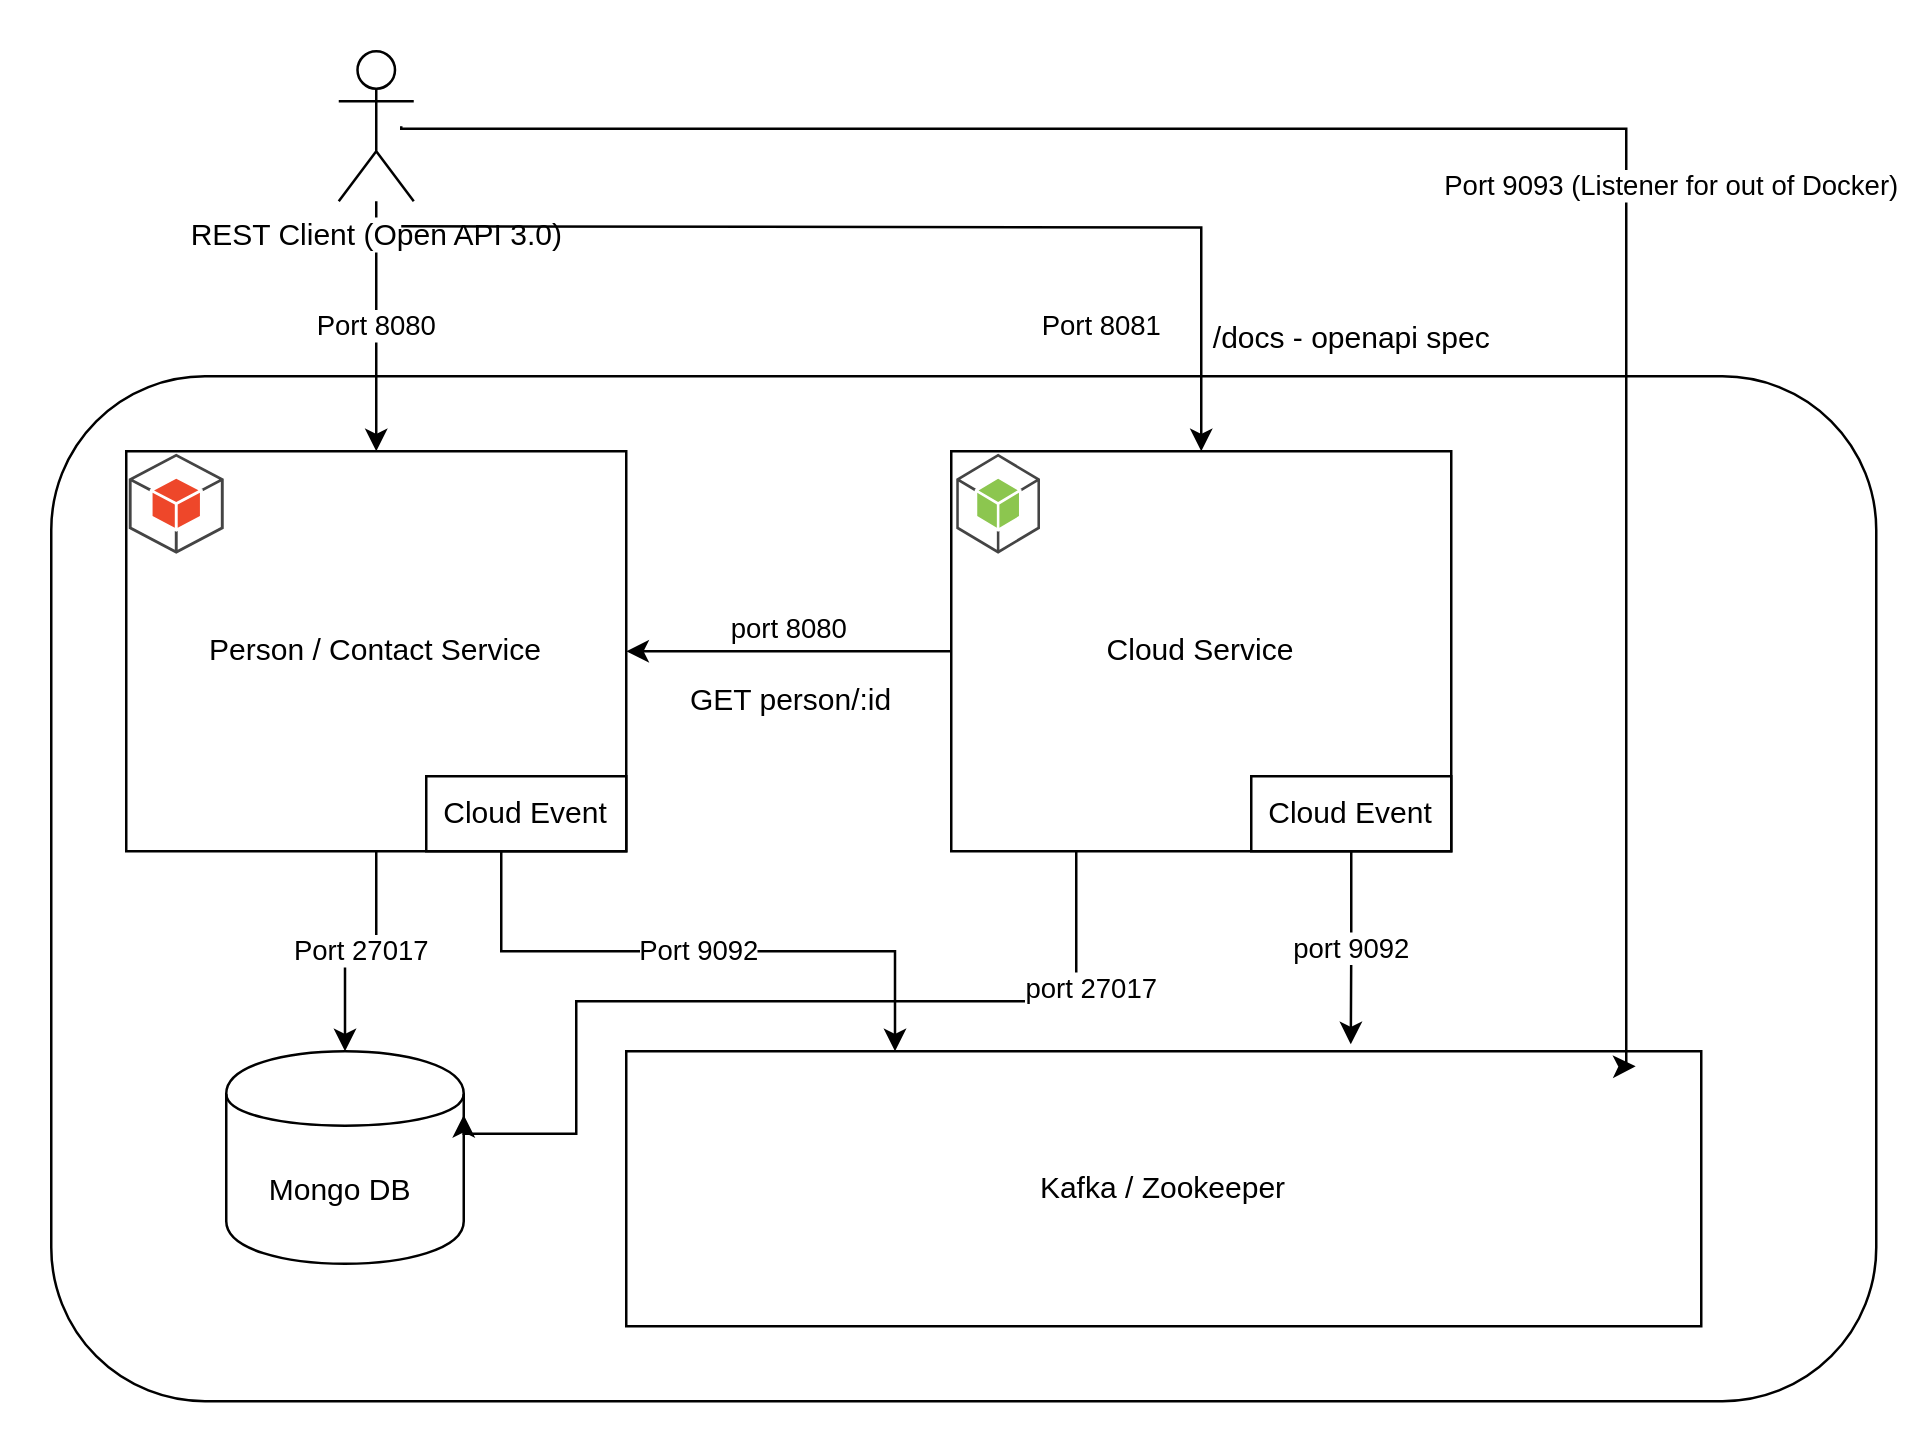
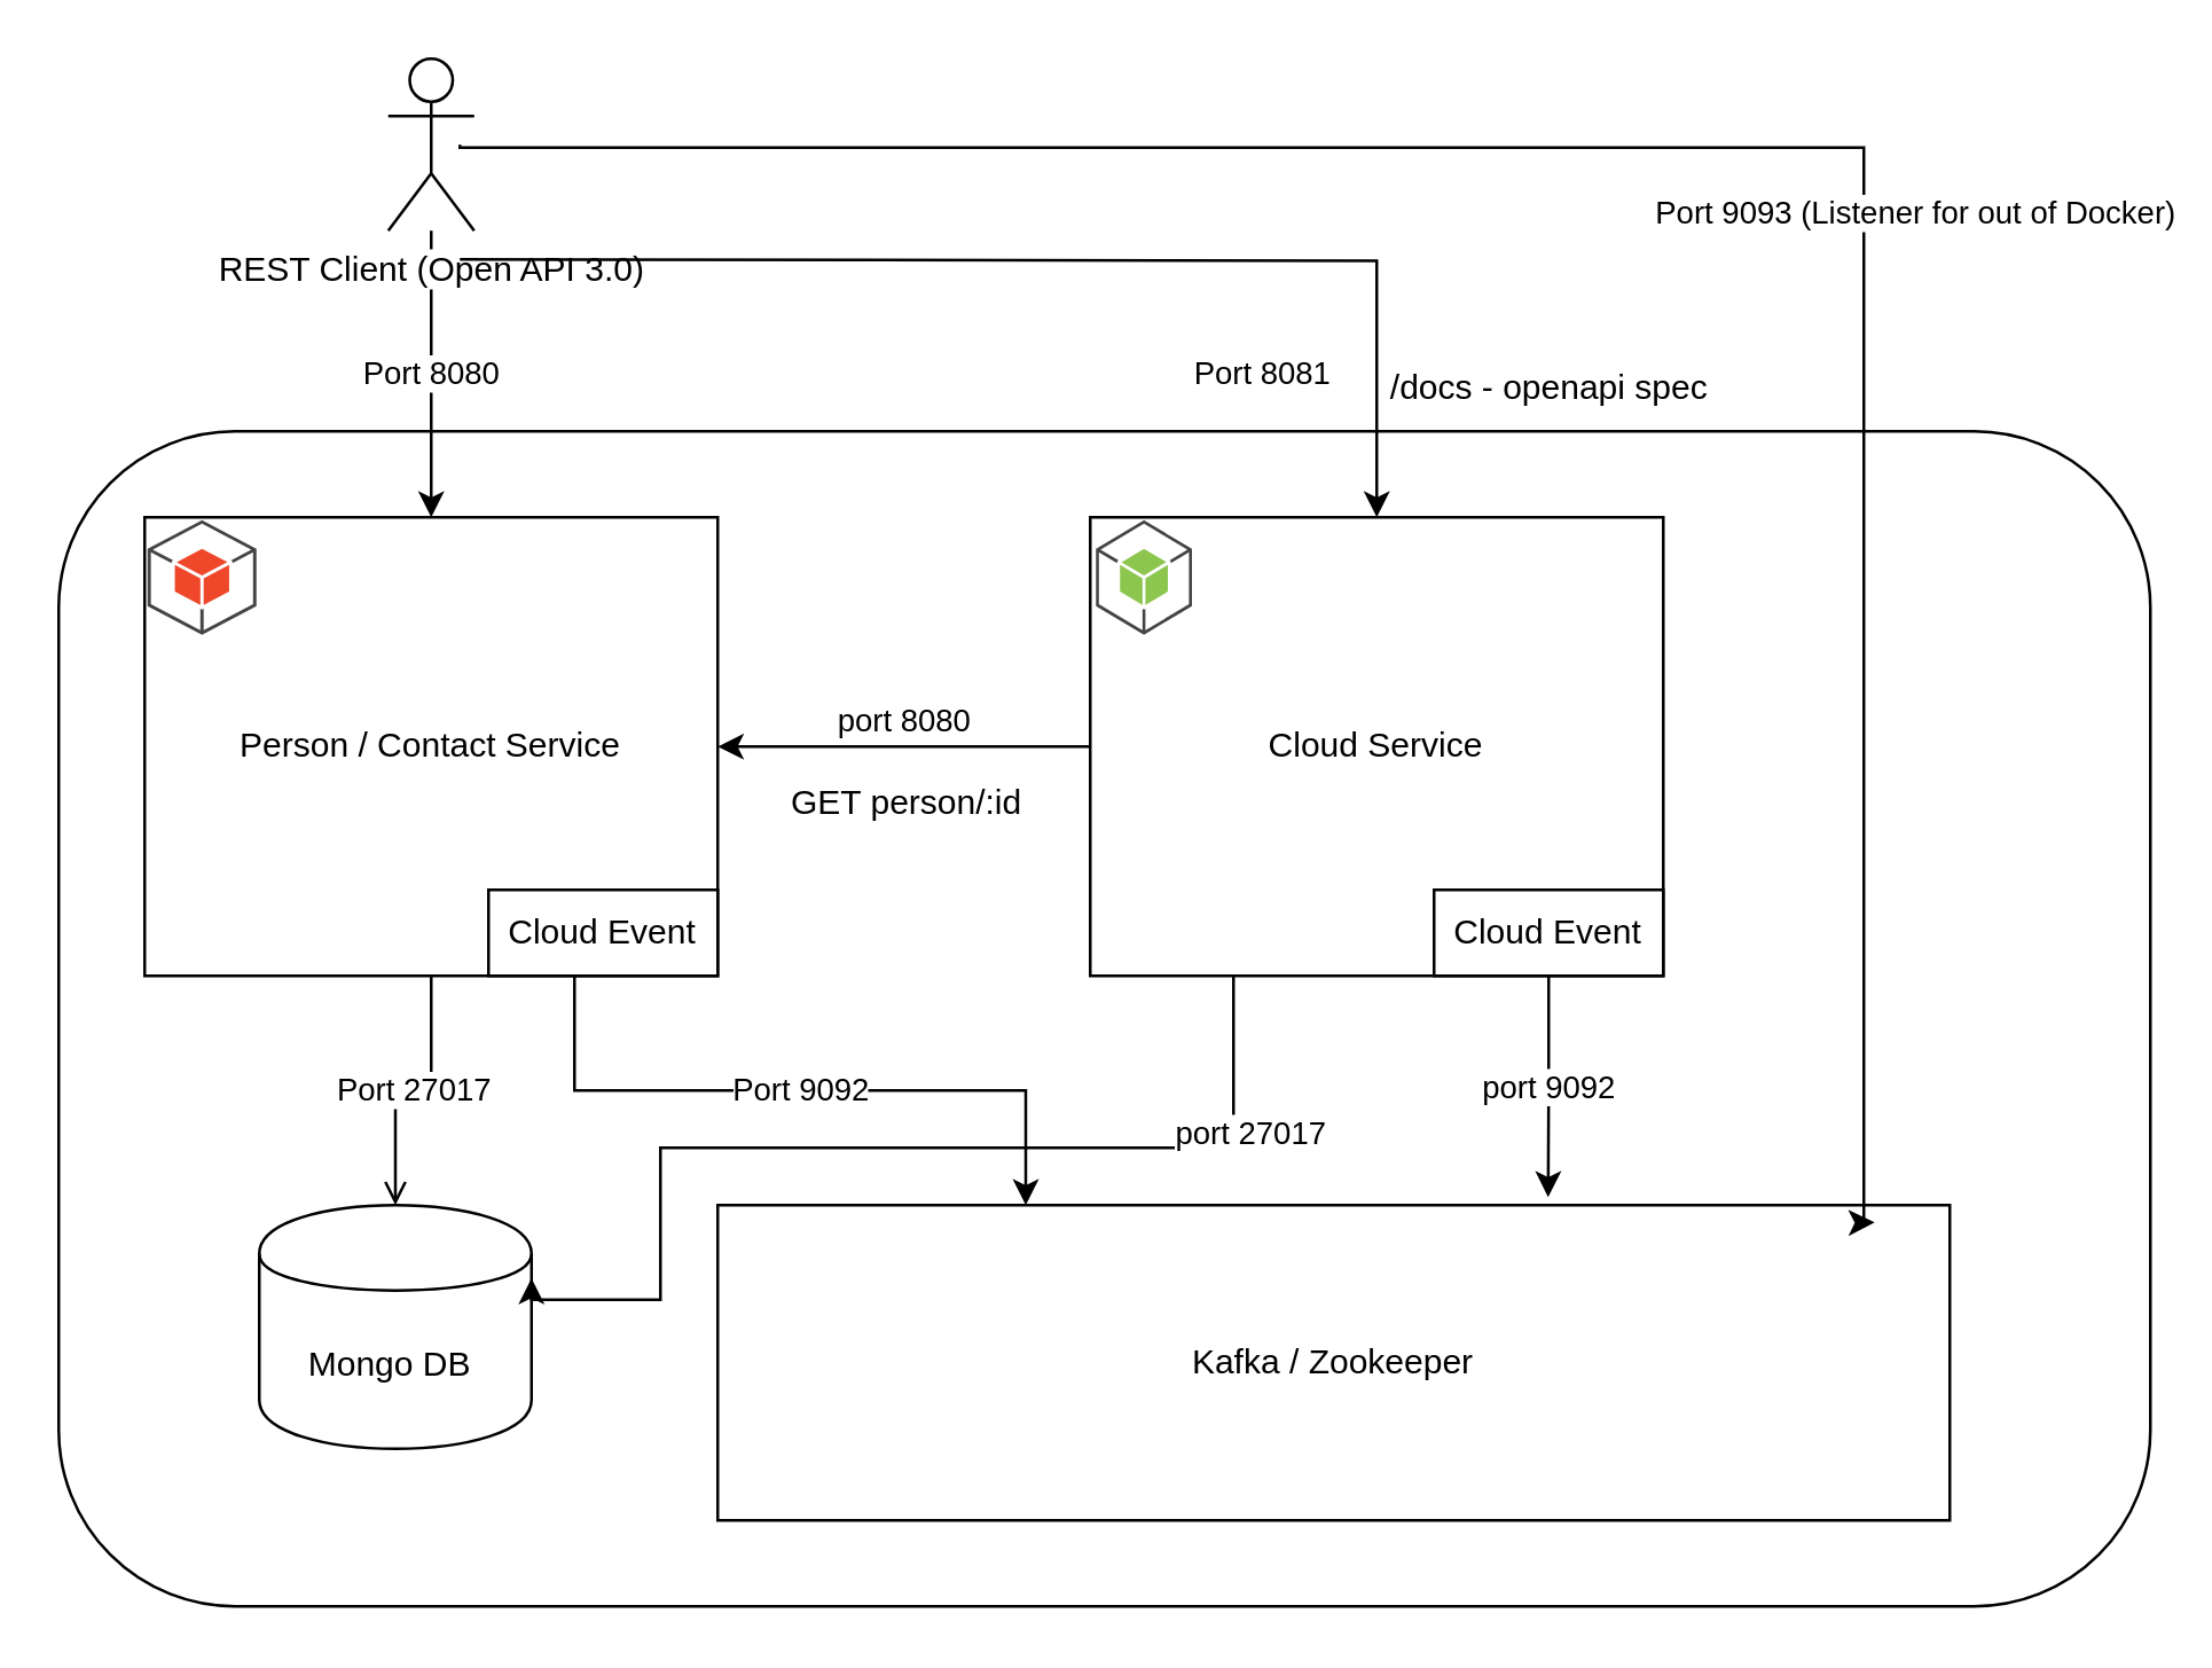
- <mxCell id="3" value="Port 27017" style="edgeStyle=orthogonalEdgeStyle;rounded=0;orthogonalLoop=1;jettySize=auto;html=1;exitX=0.5;exitY=1;exitDx=0;exitDy=0;entryX=0.5;entryY=0;entryDx=0;entryDy=0;" parent="1" source="5" target="6" edge="1"><mxGeometry relative="1" as="geometry" /></mxCell>
+ <mxCell id="3" value="Port 27017" style="edgeStyle=orthogonalEdgeStyle;rounded=0;orthogonalLoop=1;jettySize=auto;html=1;exitX=0.5;exitY=1;exitDx=0;exitDy=0;entryX=0.5;entryY=0;entryDx=0;entryDy=0;endArrow=open;" parent="1" source="5" target="6" edge="1"><mxGeometry relative="1" as="geometry" /></mxCell>
